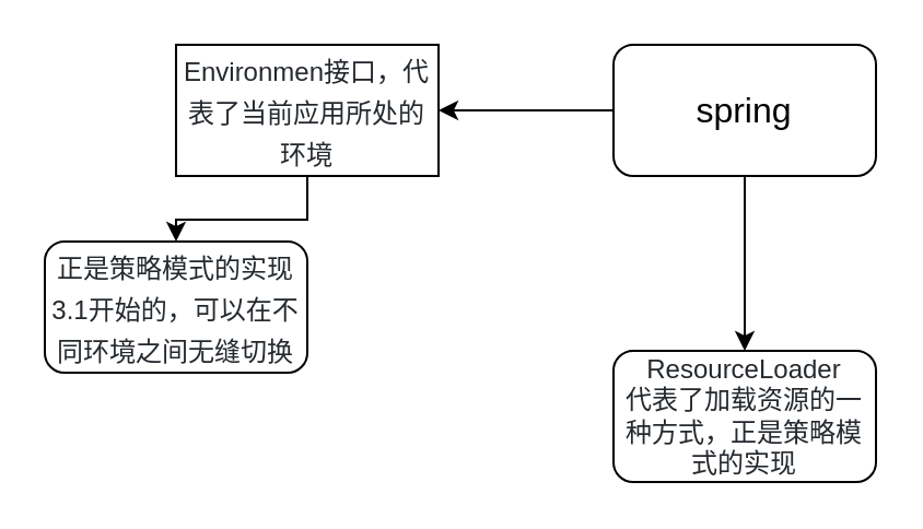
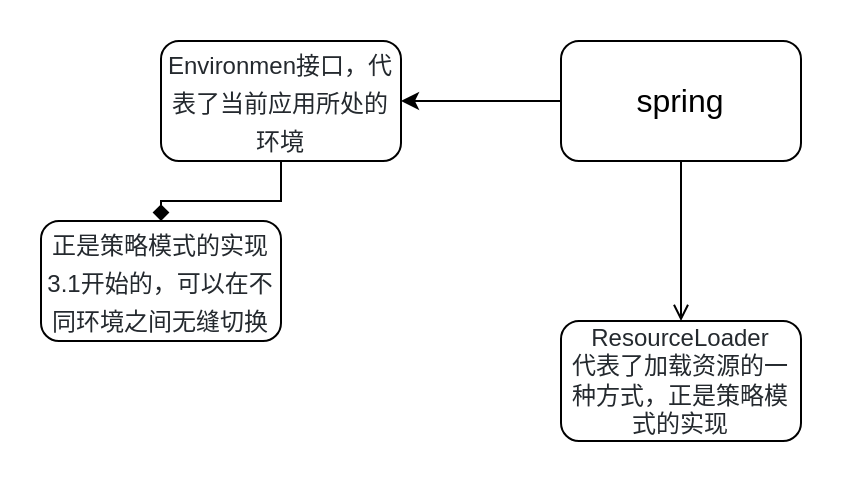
- <mxCell id="6" value="&lt;span style=&quot;color: rgb(36 , 41 , 46) ; font-family: , &amp;#34;blinkmacsystemfont&amp;#34; , &amp;#34;segoe ui&amp;#34; , &amp;#34;helvetica&amp;#34; , &amp;#34;arial&amp;#34; , sans-serif , &amp;#34;apple color emoji&amp;#34; , &amp;#34;segoe ui emoji&amp;#34; ; background-color: rgb(255 , 255 , 255)&quot;&gt;&lt;font style=&quot;font-size: 12px&quot;&gt;Environmen接口，代表了当前应用所处的环境&lt;/font&gt;&lt;/span&gt;" style="whiteSpace=wrap;html=1;fontSize=16;rounded=0;" vertex="1" parent="1"><mxGeometry x="80" y="20" width="120" height="60" as="geometry" /></mxCell>
+ <mxCell id="6" value="&lt;span style=&quot;color: rgb(36 , 41 , 46) ; font-family: , &amp;#34;blinkmacsystemfont&amp;#34; , &amp;#34;segoe ui&amp;#34; , &amp;#34;helvetica&amp;#34; , &amp;#34;arial&amp;#34; , sans-serif , &amp;#34;apple color emoji&amp;#34; , &amp;#34;segoe ui emoji&amp;#34; ; background-color: rgb(255 , 255 , 255)&quot;&gt;&lt;font style=&quot;font-size: 12px&quot;&gt;Environmen接口，代表了当前应用所处的环境&lt;/font&gt;&lt;/span&gt;" style="rounded=1;whiteSpace=wrap;html=1;fontSize=16;" vertex="1" parent="1"><mxGeometry x="80" y="20" width="120" height="60" as="geometry" /></mxCell>
- <mxCell id="5" value="" style="edgeStyle=orthogonalEdgeStyle;rounded=0;orthogonalLoop=1;jettySize=auto;html=1;fontSize=16;" edge="1" parent="1" source="6" target="7"><mxGeometry relative="1" as="geometry" /></mxCell>
+ <mxCell id="5" value="" style="edgeStyle=orthogonalEdgeStyle;rounded=0;orthogonalLoop=1;jettySize=auto;html=1;fontSize=16;endArrow=diamond;" edge="1" parent="1" source="6" target="7"><mxGeometry relative="1" as="geometry" /></mxCell>
- <mxCell id="2" value="" style="edgeStyle=orthogonalEdgeStyle;rounded=0;orthogonalLoop=1;jettySize=auto;html=1;" edge="1" parent="1" source="4" target="8"><mxGeometry relative="1" as="geometry" /></mxCell>
+ <mxCell id="2" value="" style="edgeStyle=orthogonalEdgeStyle;rounded=0;orthogonalLoop=1;jettySize=auto;html=1;endArrow=open;" edge="1" parent="1" source="4" target="8"><mxGeometry relative="1" as="geometry" /></mxCell>
